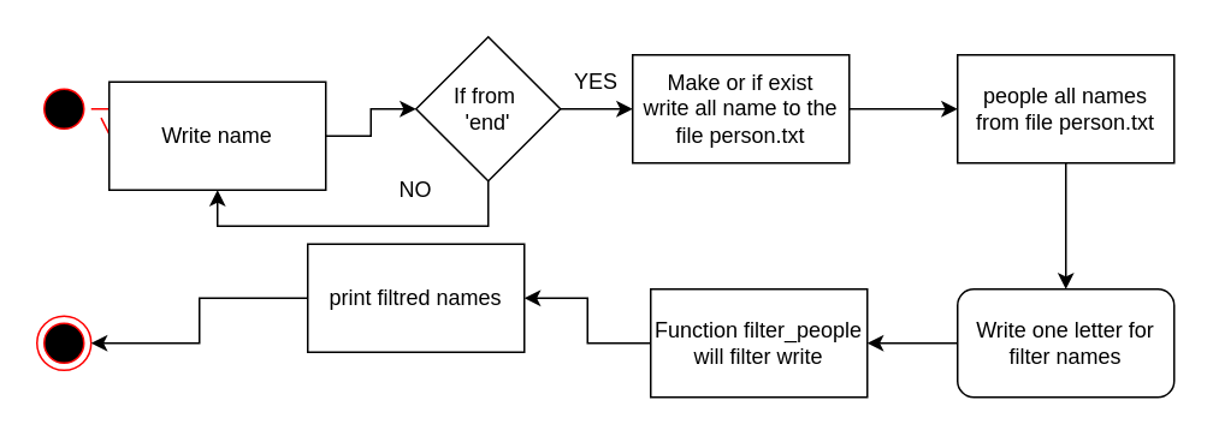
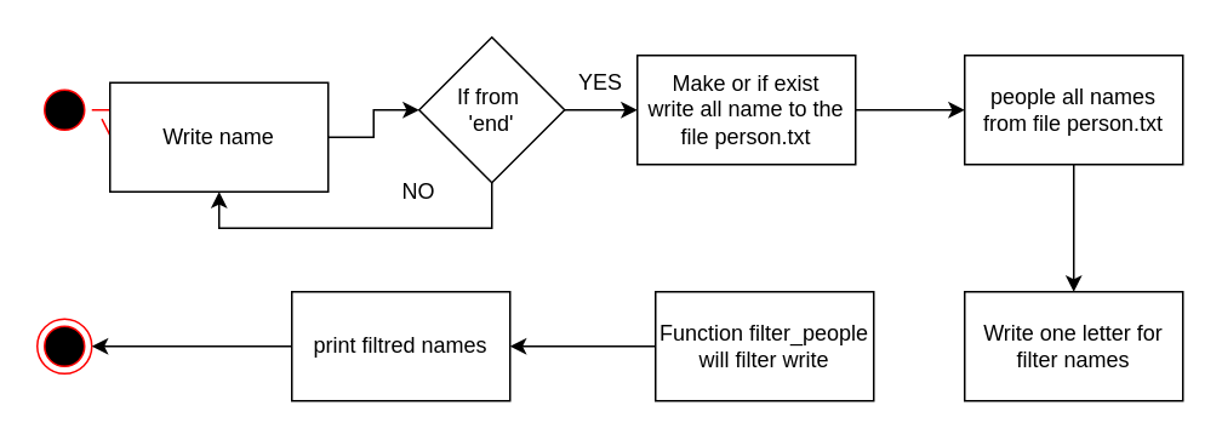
- <mxCell id="21" value="print filtred names" style="whiteSpace=wrap;html=1;rounded=0;" parent="1" vertex="1"><mxGeometry x="170" y="135" width="120" height="60" as="geometry" /></mxCell>
+ <mxCell id="21" value="print filtred names" style="whiteSpace=wrap;html=1;rounded=0;" parent="1" vertex="1"><mxGeometry x="160" y="160" width="120" height="60" as="geometry" /></mxCell>
- <mxCell id="16" value="" style="edgeStyle=orthogonalEdgeStyle;rounded=0;orthogonalLoop=1;jettySize=auto;html=1;" parent="1" source="17" target="19" edge="1"><mxGeometry relative="1" as="geometry" /></mxCell>
- <mxCell id="17" value="Write one letter for filter names" style="whiteSpace=wrap;html=1;rounded=1;" parent="1" vertex="1"><mxGeometry x="530" y="160" width="120" height="60" as="geometry" /></mxCell>
+ <mxCell id="17" value="Write one letter for filter names" style="whiteSpace=wrap;html=1;rounded=0;" parent="1" vertex="1"><mxGeometry x="530" y="160" width="120" height="60" as="geometry" /></mxCell>
